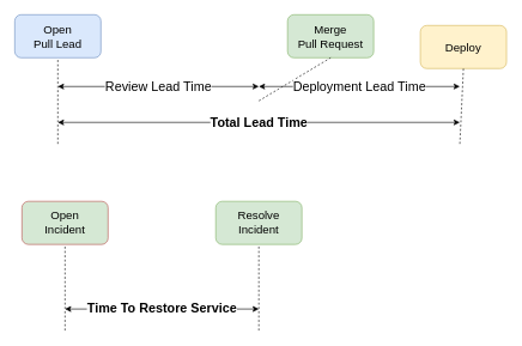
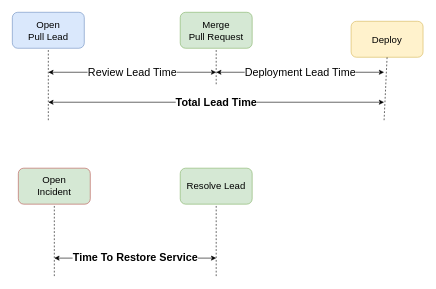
- <mxCell id="5" value="&lt;font style=&quot;font-size: 16px&quot;&gt;Merge&lt;br&gt;Pull Request&lt;/font&gt;&lt;br&gt;" style="rounded=1;whiteSpace=wrap;html=1;fillColor=#d5e8d4;strokeColor=#82b366;" vertex="1" parent="1"><mxGeometry x="400" y="20" width="120" height="60" as="geometry" /></mxCell>
+ <mxCell id="5" value="&lt;font style=&quot;font-size: 16px&quot;&gt;Merge&lt;br&gt;Pull Request&lt;/font&gt;&lt;br&gt;" style="rounded=1;whiteSpace=wrap;html=1;fillColor=#d5e8d4;strokeColor=#82b366;" vertex="1" parent="1"><mxGeometry x="300" y="20" width="120" height="60" as="geometry" /></mxCell>
- <mxCell id="13" value="&lt;span style=&quot;font-size: 16px&quot;&gt;Resolve Incident&lt;/span&gt;&lt;br&gt;" style="rounded=1;whiteSpace=wrap;html=1;fillColor=#d5e8d4;strokeColor=#82b366;" vertex="1" parent="1"><mxGeometry x="300" y="280" width="120" height="60" as="geometry" /></mxCell>
+ <mxCell id="13" value="&lt;span style=&quot;font-size: 16px&quot;&gt;Resolve Lead&lt;/span&gt;&lt;br&gt;" style="rounded=1;whiteSpace=wrap;html=1;fillColor=#d5e8d4;strokeColor=#82b366;" vertex="1" parent="1"><mxGeometry x="300" y="280" width="120" height="60" as="geometry" /></mxCell>
